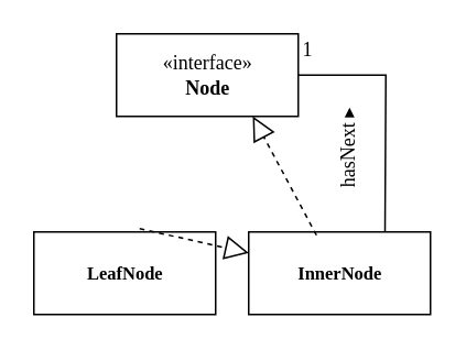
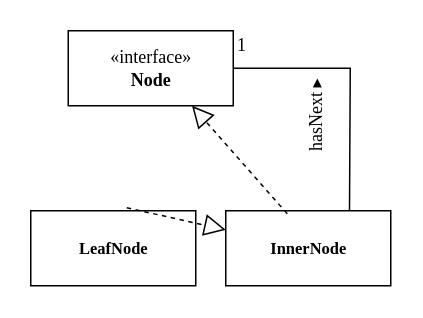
- <mxCell id="2" value="«interface»&lt;br&gt;&lt;b&gt;&lt;font data-font-src=&quot;https://fonts.googleapis.com/css?family=Alegreya+Sans&quot; face=&quot;Alegreya Sans&quot;&gt;Node&lt;/font&gt;&lt;/b&gt;" style="html=1;fontFamily=Alegreya;fontSource=https%3A%2F%2Ffonts.googleapis.com%2Fcss%3Ffamily%3DAlegreya;" parent="1" vertex="1"><mxGeometry x="70" y="20" width="110" height="50" as="geometry" /></mxCell>
+ <mxCell id="2" value="«interface»&lt;br&gt;&lt;b&gt;&lt;font data-font-src=&quot;https://fonts.googleapis.com/css?family=Alegreya+Sans&quot; face=&quot;Alegreya Sans&quot;&gt;Node&lt;/font&gt;&lt;/b&gt;" style="html=1;fontFamily=Alegreya;fontSource=https%3A%2F%2Ffonts.googleapis.com%2Fcss%3Ffamily%3DAlegreya;" parent="1" vertex="1"><mxGeometry x="45" y="20" width="110" height="50" as="geometry" /></mxCell>
